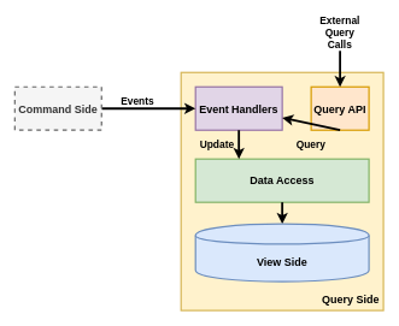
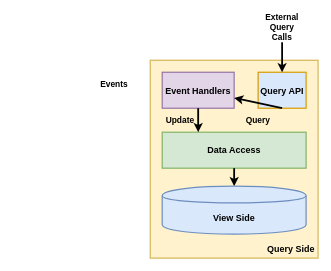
- <mxCell id="16" value="&lt;font style=&quot;font-size: 15px&quot;&gt;&lt;b&gt;Command Side&lt;/b&gt;&lt;/font&gt;" style="rounded=0;whiteSpace=wrap;html=1;strokeWidth=2;fillColor=#f5f5f5;strokeColor=#666666;fontColor=#333333;dashed=1;" vertex="1" parent="1"><mxGeometry x="20" y="120" width="120" height="60" as="geometry" /></mxCell>
- <mxCell id="13" value="" style="endArrow=classic;html=1;strokeWidth=3;entryX=0;entryY=0.5;entryDx=0;entryDy=0;exitX=1;exitY=0.5;exitDx=0;exitDy=0;" edge="1" parent="1" source="16" target="3"><mxGeometry width="50" height="50" relative="1" as="geometry"><mxPoint x="190" y="150" as="sourcePoint" /><mxPoint x="590" y="230" as="targetPoint" /></mxGeometry></mxCell>
- <mxCell id="4" value="&lt;font style=&quot;font-size: 15px&quot;&gt;&lt;b&gt;Query API&lt;/b&gt;&lt;/font&gt;" style="rounded=0;whiteSpace=wrap;html=1;strokeWidth=2;fillColor=#ffe6cc;strokeColor=#d79b00;" vertex="1" parent="1"><mxGeometry x="430" y="120" width="80" height="60" as="geometry" /></mxCell>
+ <mxCell id="4" value="&lt;font style=&quot;font-size: 15px&quot;&gt;&lt;b&gt;Query API&lt;/b&gt;&lt;/font&gt;" style="rounded=0;whiteSpace=wrap;html=1;strokeWidth=2;fillColor=#dae8fc;strokeColor=#d79b00;" vertex="1" parent="1"><mxGeometry x="430" y="120" width="80" height="60" as="geometry" /></mxCell>
